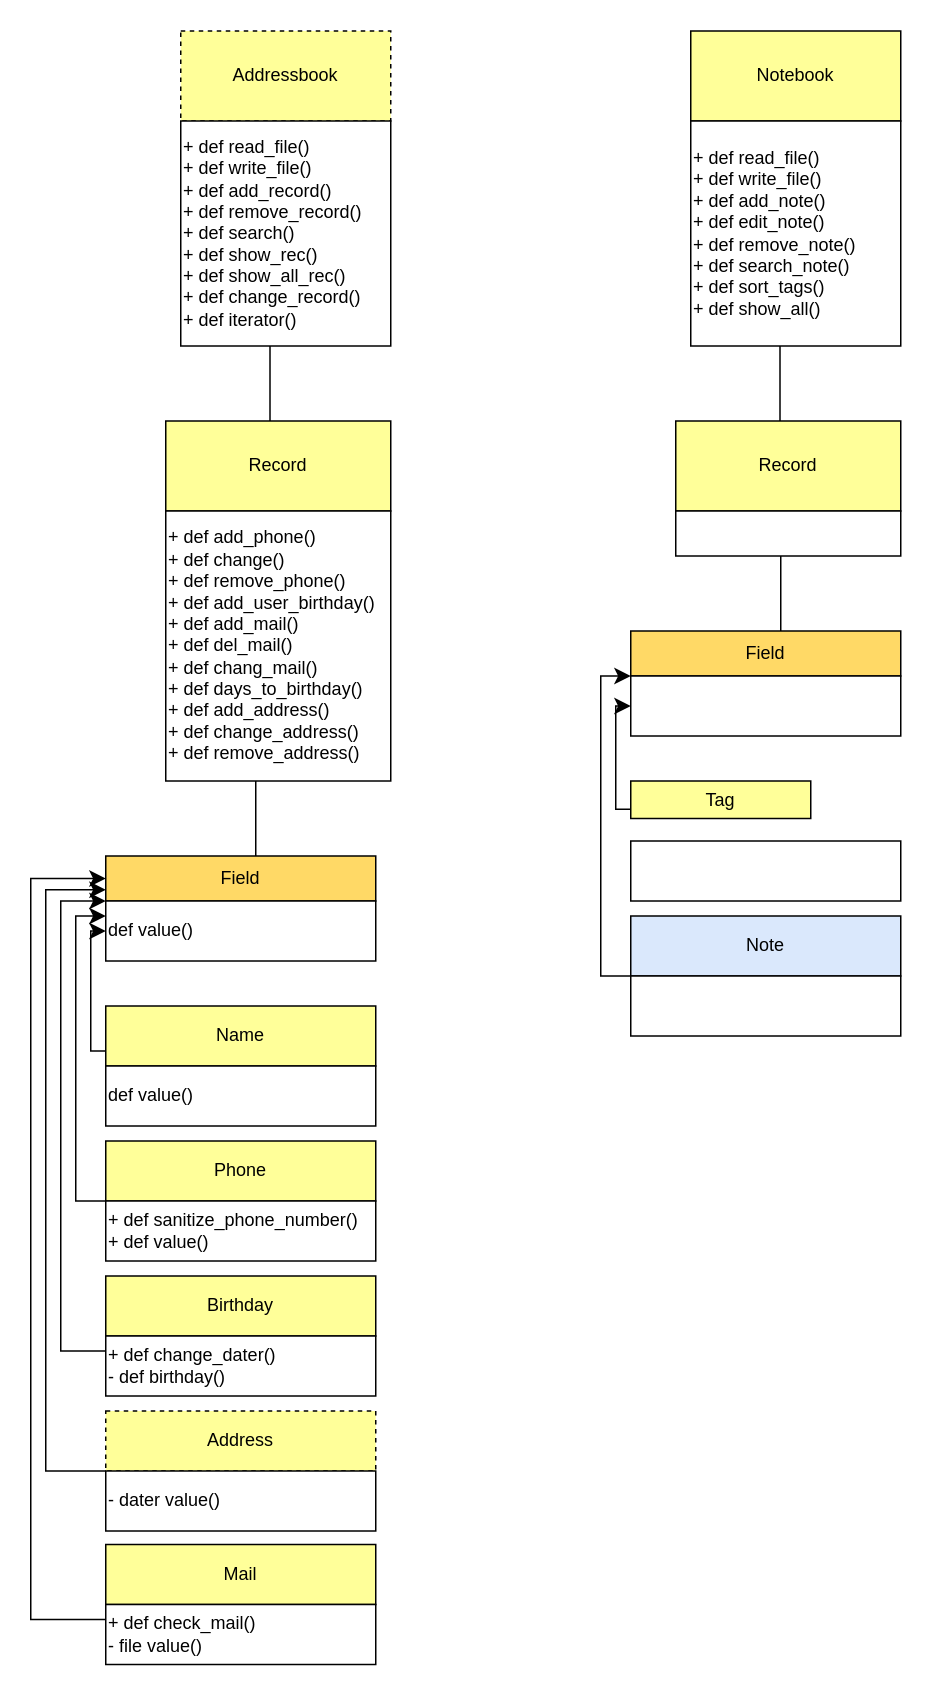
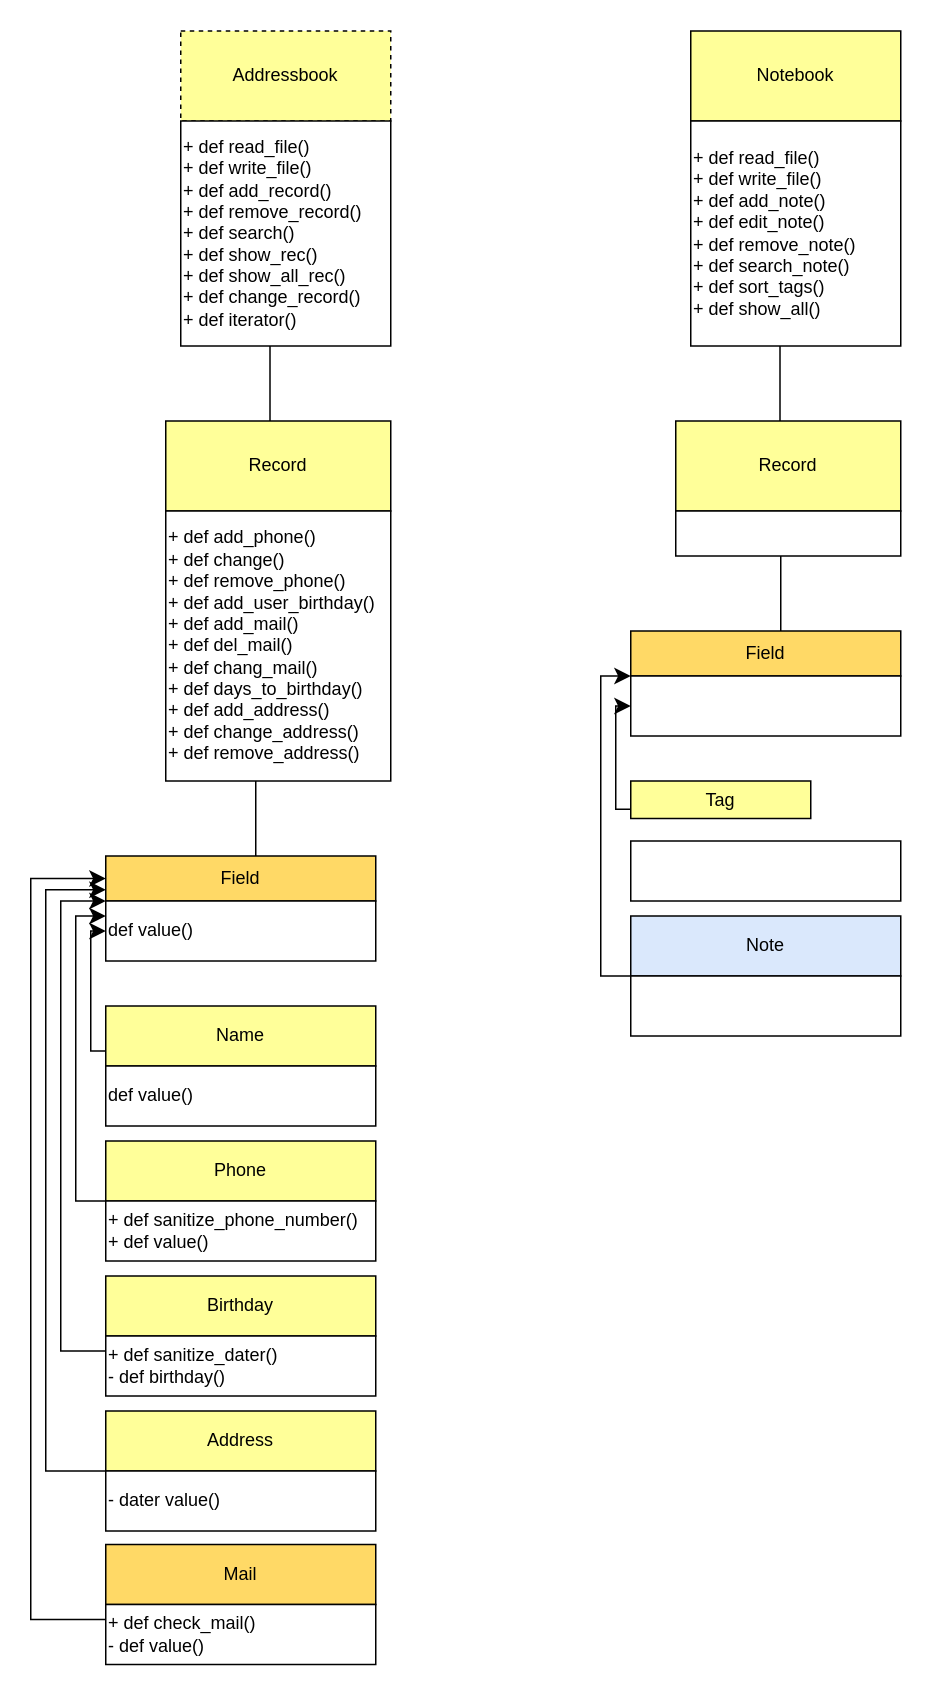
- <mxCell id="14" value="+ def change_dater()&lt;br&gt;- def birthday()" style="rounded=0;whiteSpace=wrap;html=1;align=left;" vertex="1" parent="1"><mxGeometry x="70" y="890" width="180" height="40" as="geometry" /></mxCell>
+ <mxCell id="14" value="+ def sanitize_dater()&lt;br&gt;- def birthday()" style="rounded=0;whiteSpace=wrap;html=1;align=left;" vertex="1" parent="1"><mxGeometry x="70" y="890" width="180" height="40" as="geometry" /></mxCell>
- <mxCell id="15" value="Address" style="whiteSpace=wrap;html=1;align=center;rounded=0;fillColor=#FFFF99;dashed=1;" vertex="1" parent="1"><mxGeometry x="70" y="940" width="180" height="40" as="geometry" /></mxCell>
+ <mxCell id="15" value="Address" style="whiteSpace=wrap;html=1;align=center;rounded=0;fillColor=#FFFF99;" vertex="1" parent="1"><mxGeometry x="70" y="940" width="180" height="40" as="geometry" /></mxCell>
- <mxCell id="17" value="Mail" style="whiteSpace=wrap;html=1;align=center;rounded=0;fillColor=#FFFF99;" vertex="1" parent="1"><mxGeometry x="70" y="1029" width="180" height="40" as="geometry" /></mxCell>
+ <mxCell id="17" value="Mail" style="whiteSpace=wrap;html=1;align=center;rounded=0;fillColor=#ffd966;" vertex="1" parent="1"><mxGeometry x="70" y="1029" width="180" height="40" as="geometry" /></mxCell>
- <mxCell id="18" value="+ def check_mail()&lt;br&gt;- file value()" style="rounded=0;whiteSpace=wrap;html=1;align=left;" vertex="1" parent="1"><mxGeometry x="70" y="1069" width="180" height="40" as="geometry" /></mxCell>
+ <mxCell id="18" value="+ def check_mail()&lt;br&gt;- def value()" style="rounded=0;whiteSpace=wrap;html=1;align=left;" vertex="1" parent="1"><mxGeometry x="70" y="1069" width="180" height="40" as="geometry" /></mxCell>
